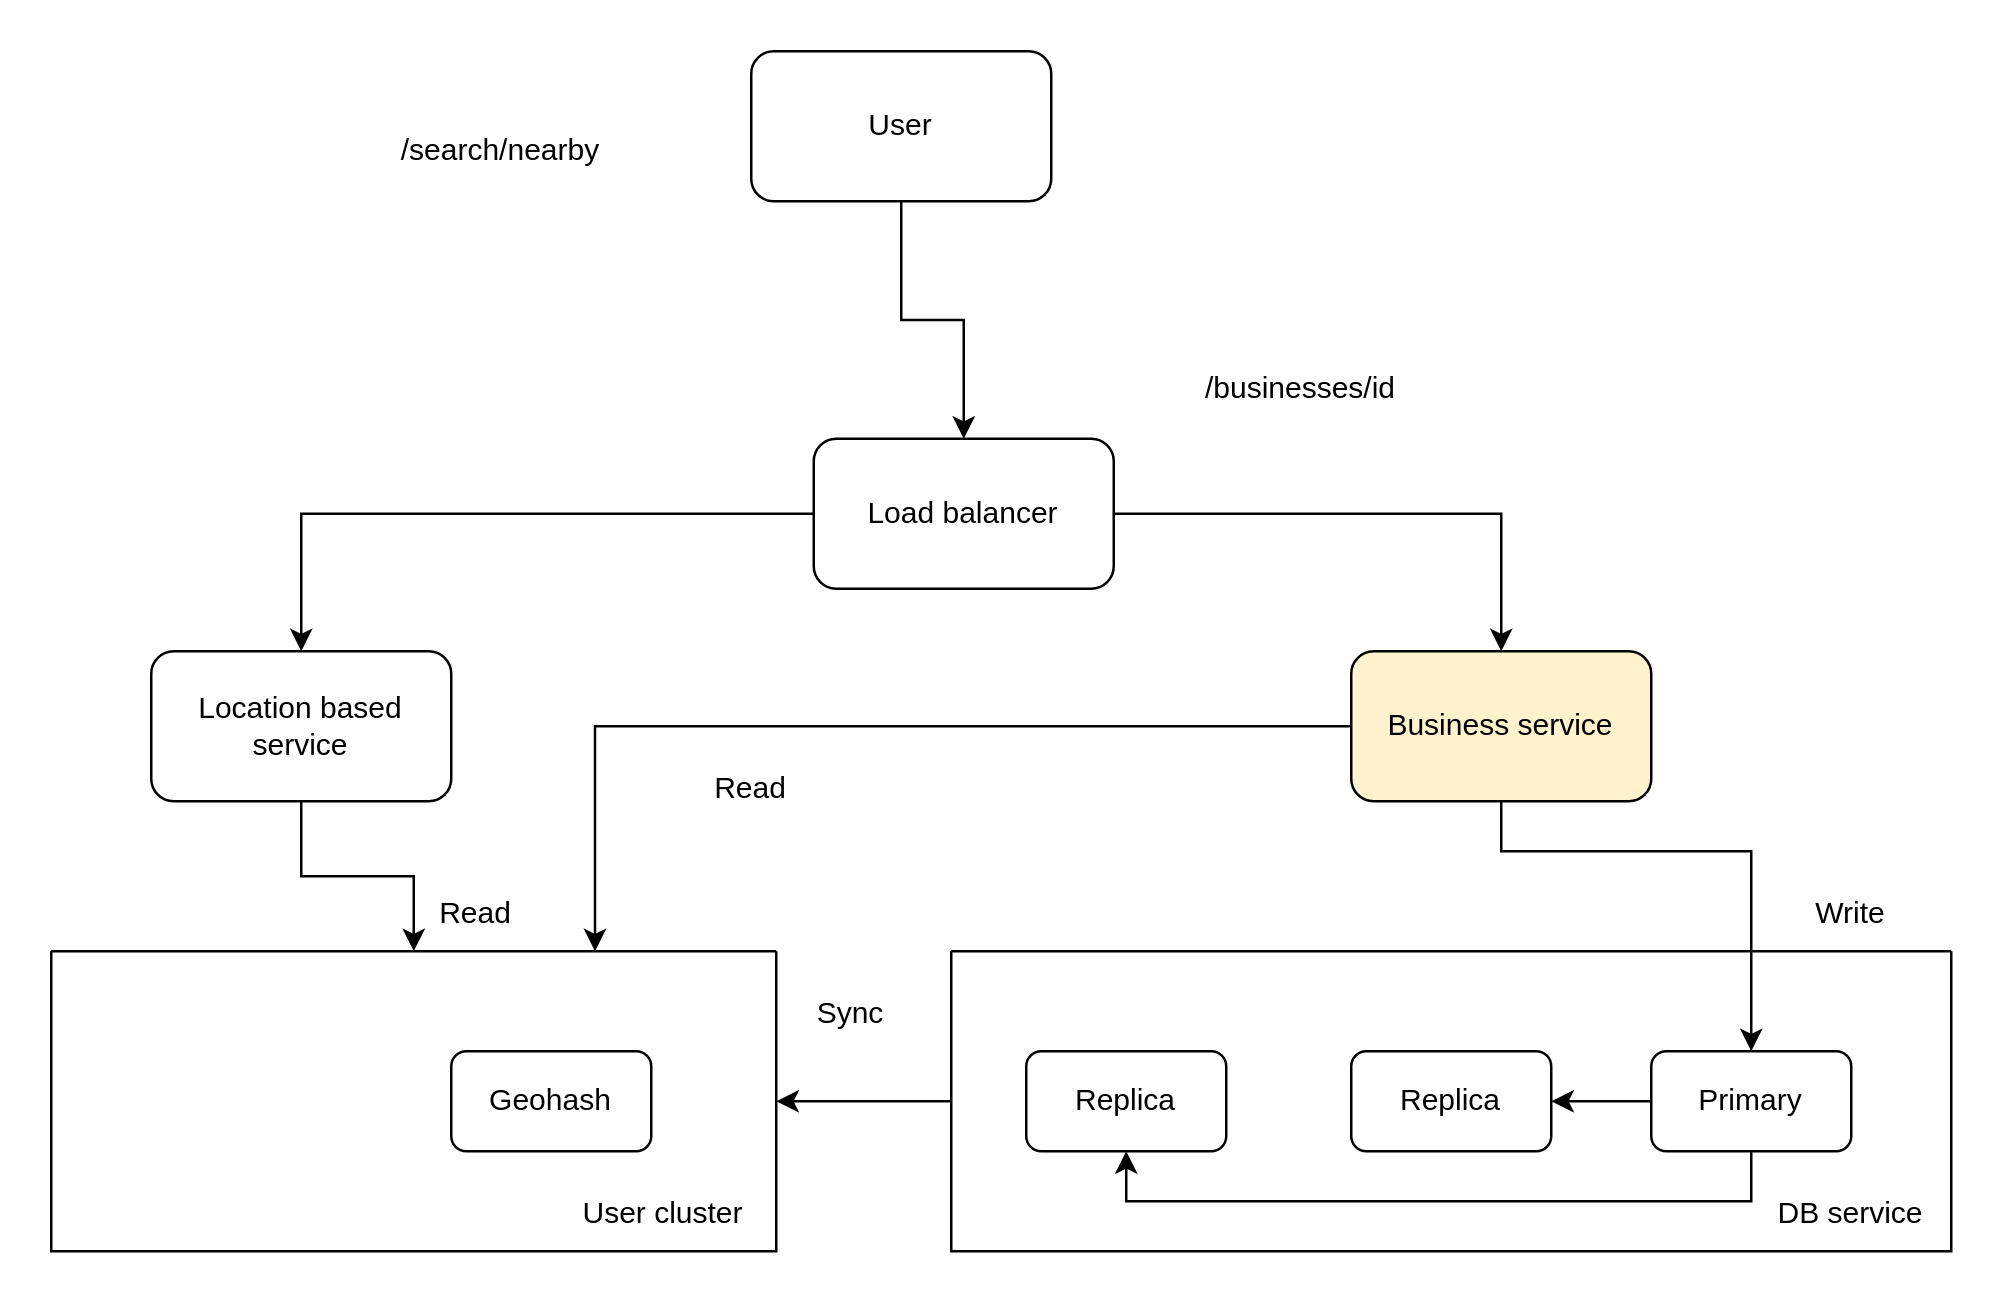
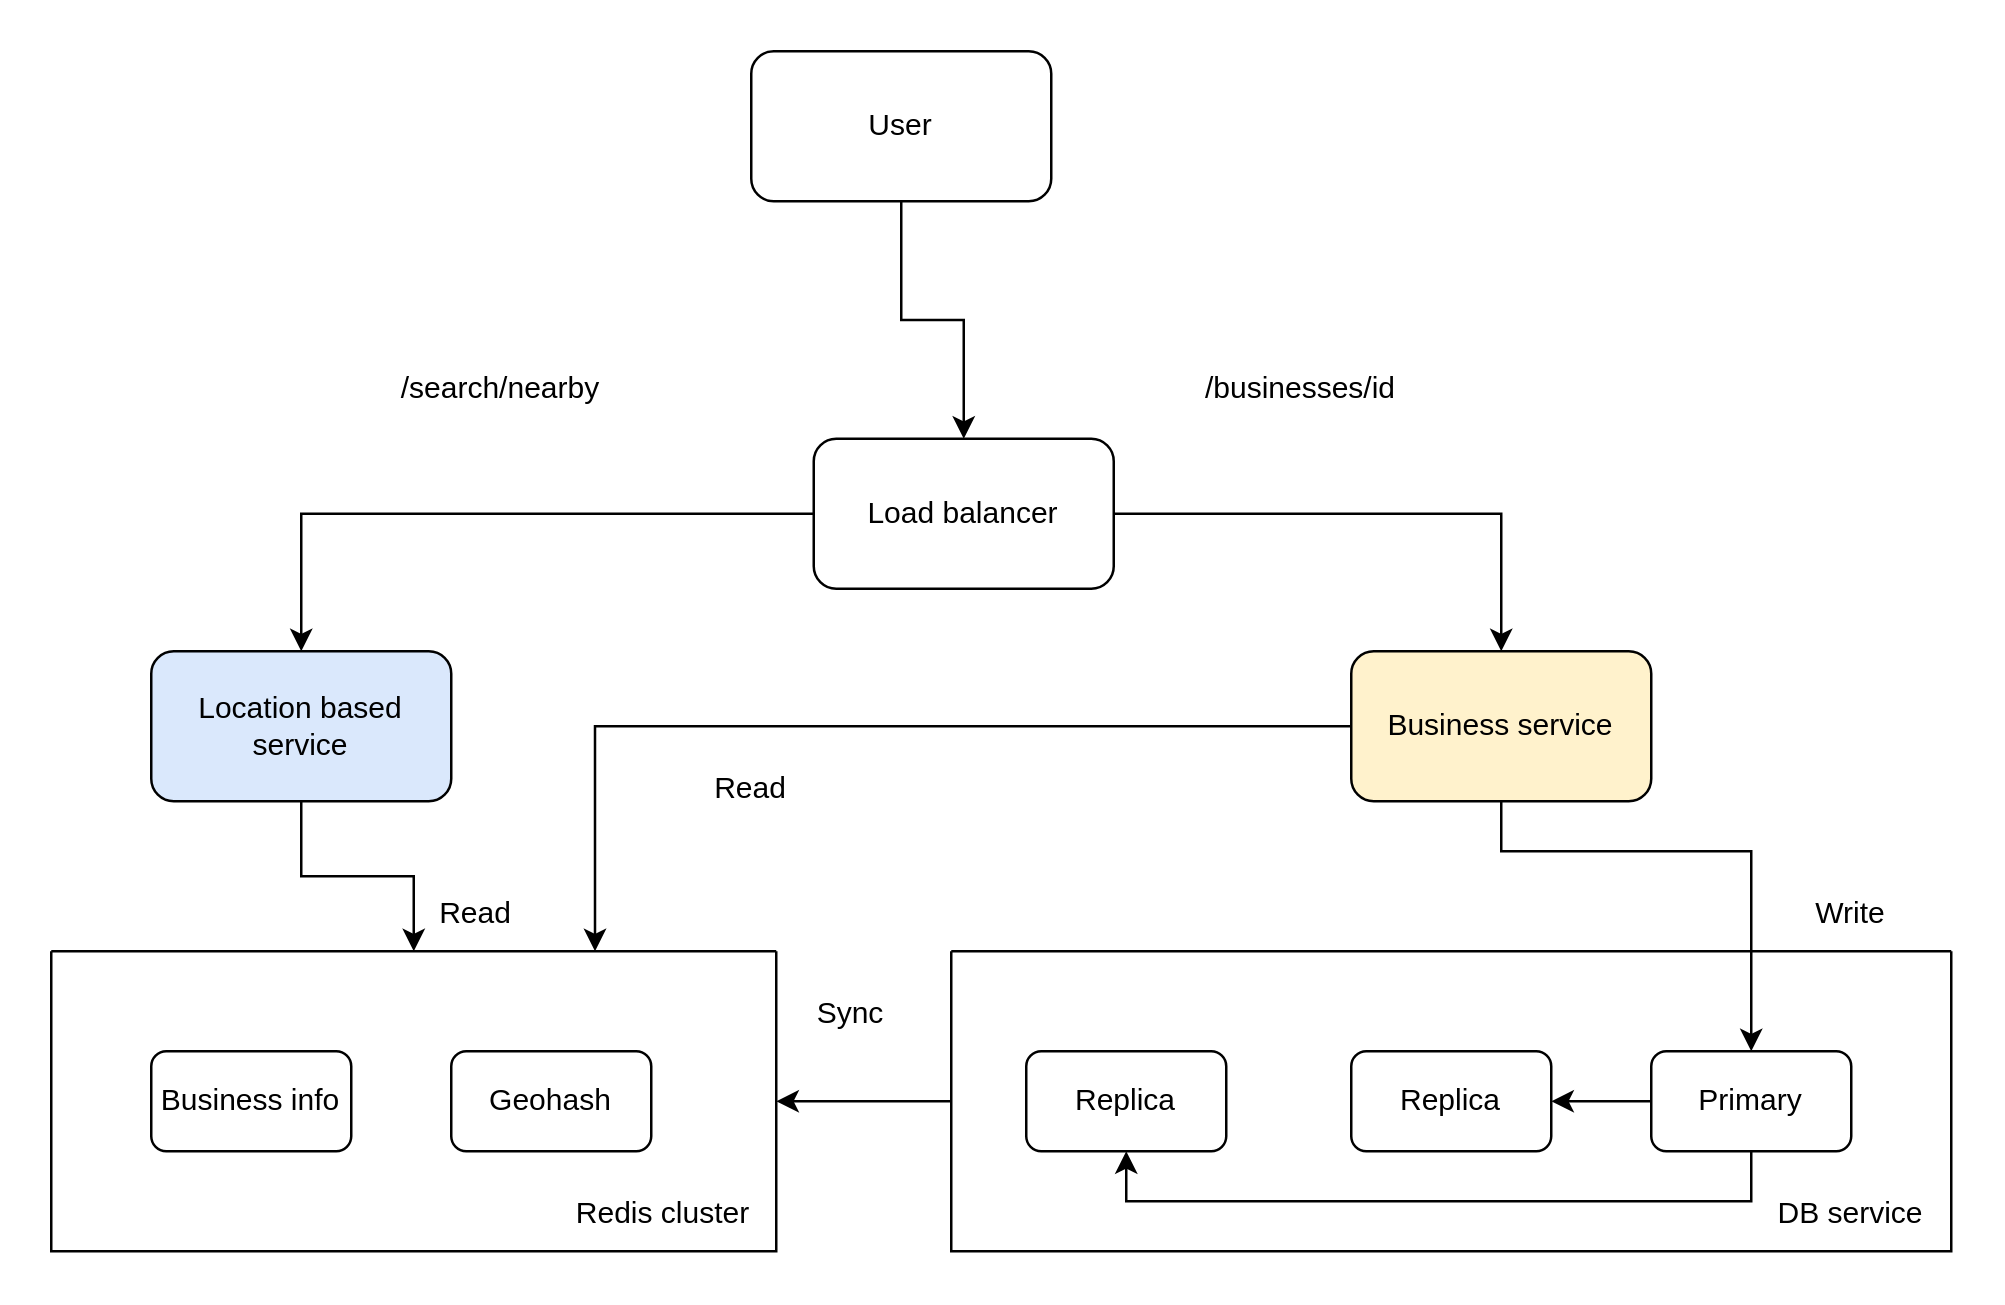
- <mxCell id="20" value="/search/nearby" style="text;html=1;align=center;verticalAlign=middle;whiteSpace=wrap;rounded=0;" parent="1" vertex="1"><mxGeometry x="140" y="45" width="120" height="30" as="geometry" /></mxCell>
+ <mxCell id="20" value="/search/nearby" style="text;html=1;align=center;verticalAlign=middle;whiteSpace=wrap;rounded=0;" parent="1" vertex="1"><mxGeometry x="140" y="140" width="120" height="30" as="geometry" /></mxCell>
- <mxCell id="8" value="Location based service" style="rounded=1;whiteSpace=wrap;html=1;" parent="1" vertex="1"><mxGeometry x="60" y="260" width="120" height="60" as="geometry" /></mxCell>
+ <mxCell id="8" value="Location based service" style="rounded=1;whiteSpace=wrap;html=1;fillColor=#dae8fc;" parent="1" vertex="1"><mxGeometry x="60" y="260" width="120" height="60" as="geometry" /></mxCell>
+ <mxCell id="23" value="Business info" style="rounded=1;whiteSpace=wrap;html=1;" vertex="1" parent="22"><mxGeometry x="40" y="40" width="80" height="40" as="geometry" /></mxCell>
- <mxCell id="25" value="User cluster" style="text;html=1;align=center;verticalAlign=middle;whiteSpace=wrap;rounded=0;" vertex="1" parent="22"><mxGeometry x="200" y="90" width="90" height="30" as="geometry" /></mxCell>
+ <mxCell id="25" value="Redis cluster" style="text;html=1;align=center;verticalAlign=middle;whiteSpace=wrap;rounded=0;" vertex="1" parent="22"><mxGeometry x="200" y="90" width="90" height="30" as="geometry" /></mxCell>
